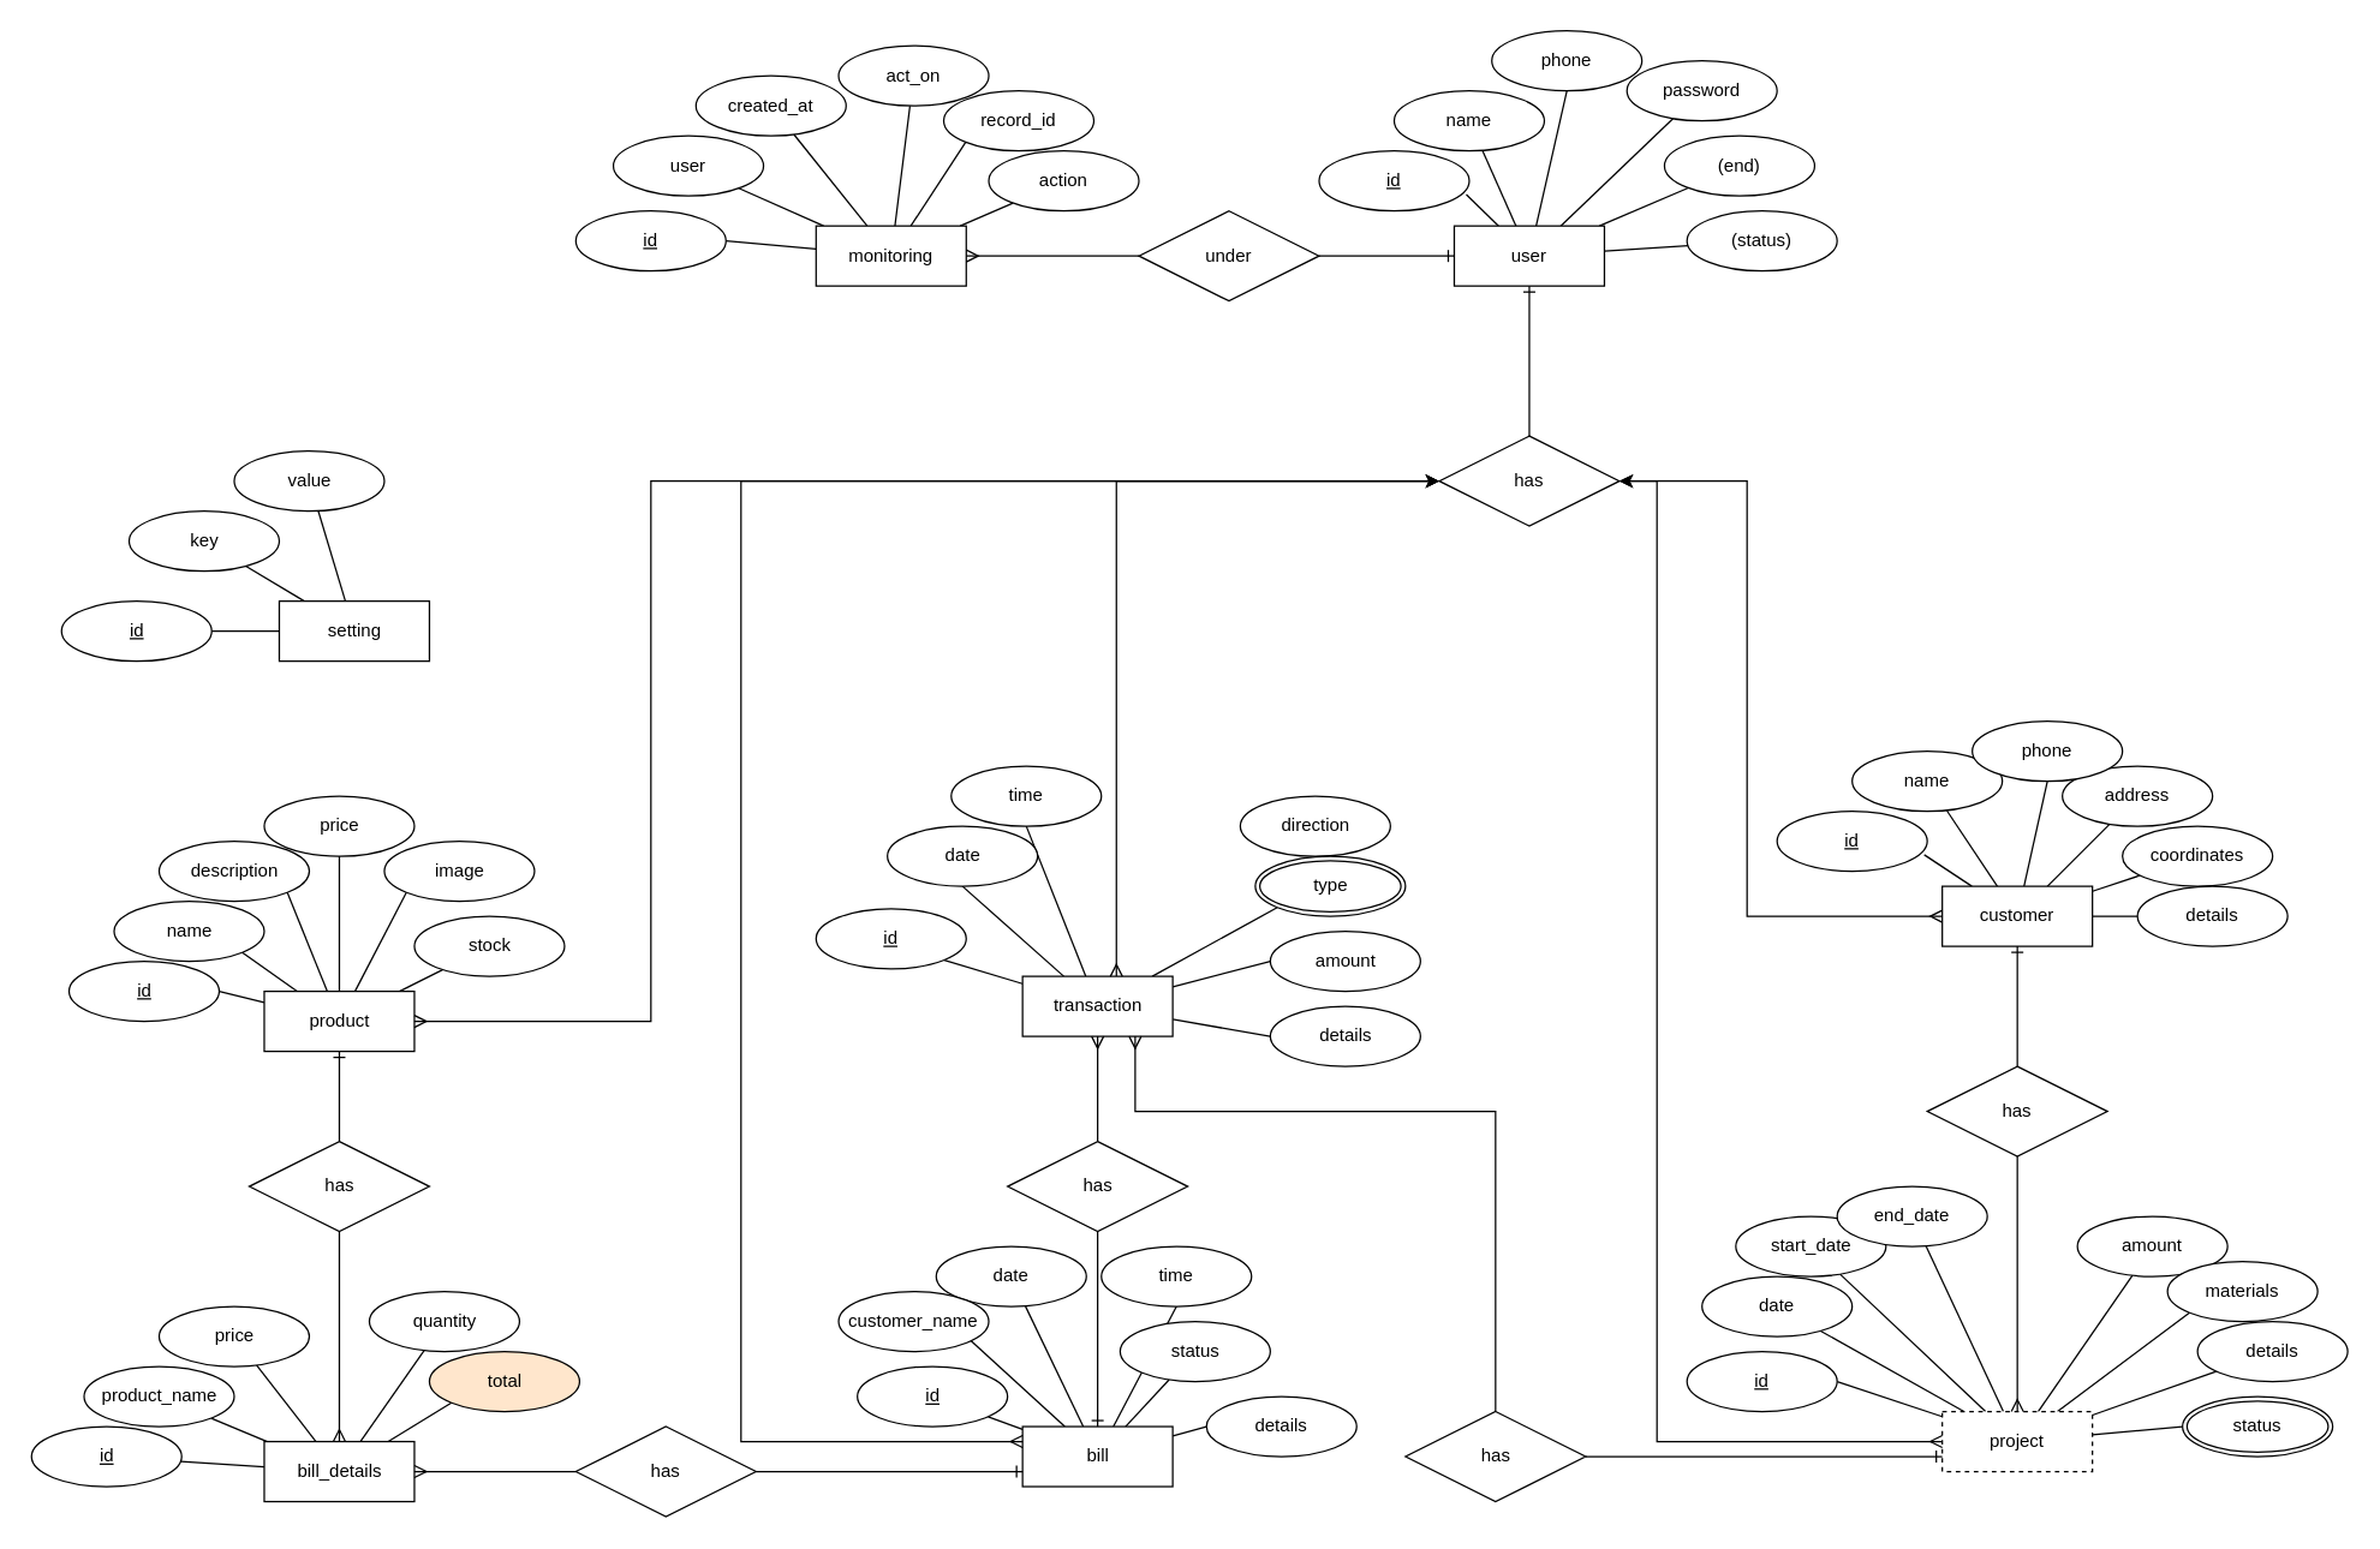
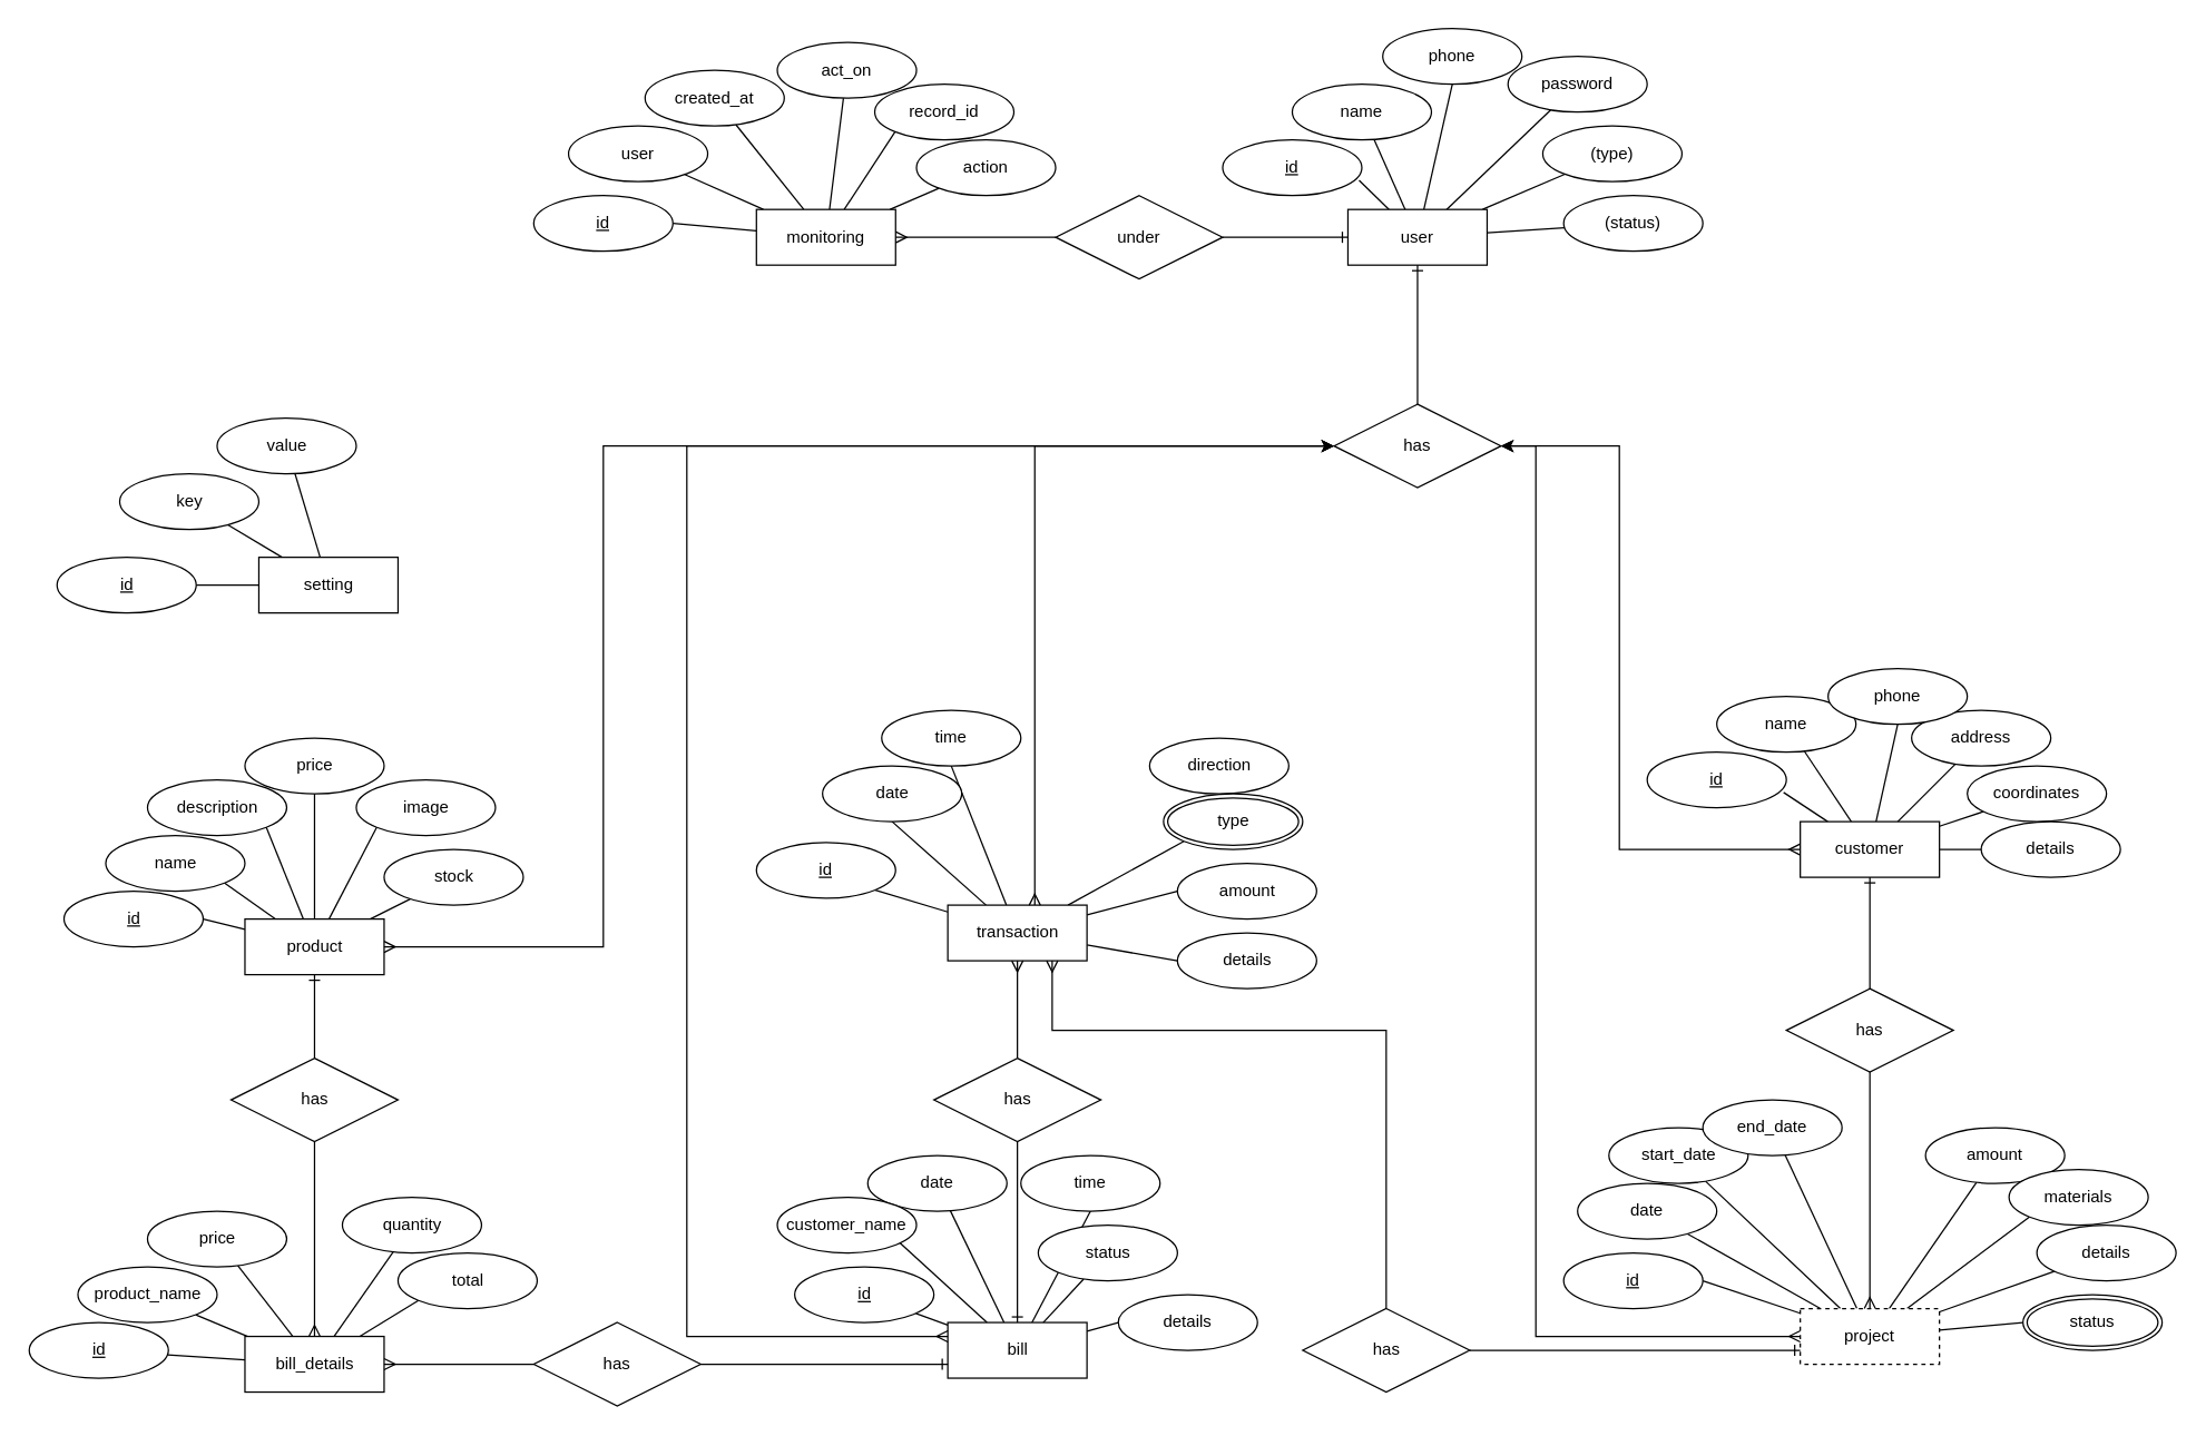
- <mxCell id="39" value="(end)" style="ellipse;whiteSpace=wrap;html=1;align=center;" parent="1" vertex="1"><mxGeometry x="1108" y="90" width="100" height="40" as="geometry" /></mxCell>
+ <mxCell id="39" value="(type)" style="ellipse;whiteSpace=wrap;html=1;align=center;" parent="1" vertex="1"><mxGeometry x="1108" y="90" width="100" height="40" as="geometry" /></mxCell>
- <mxCell id="90" value="total" style="ellipse;whiteSpace=wrap;html=1;align=center;fillColor=#ffe6cc;" parent="1" vertex="1"><mxGeometry x="285.5" y="900" width="100" height="40" as="geometry" /></mxCell>
+ <mxCell id="90" value="total" style="ellipse;whiteSpace=wrap;html=1;align=center;" parent="1" vertex="1"><mxGeometry x="285.5" y="900" width="100" height="40" as="geometry" /></mxCell>
